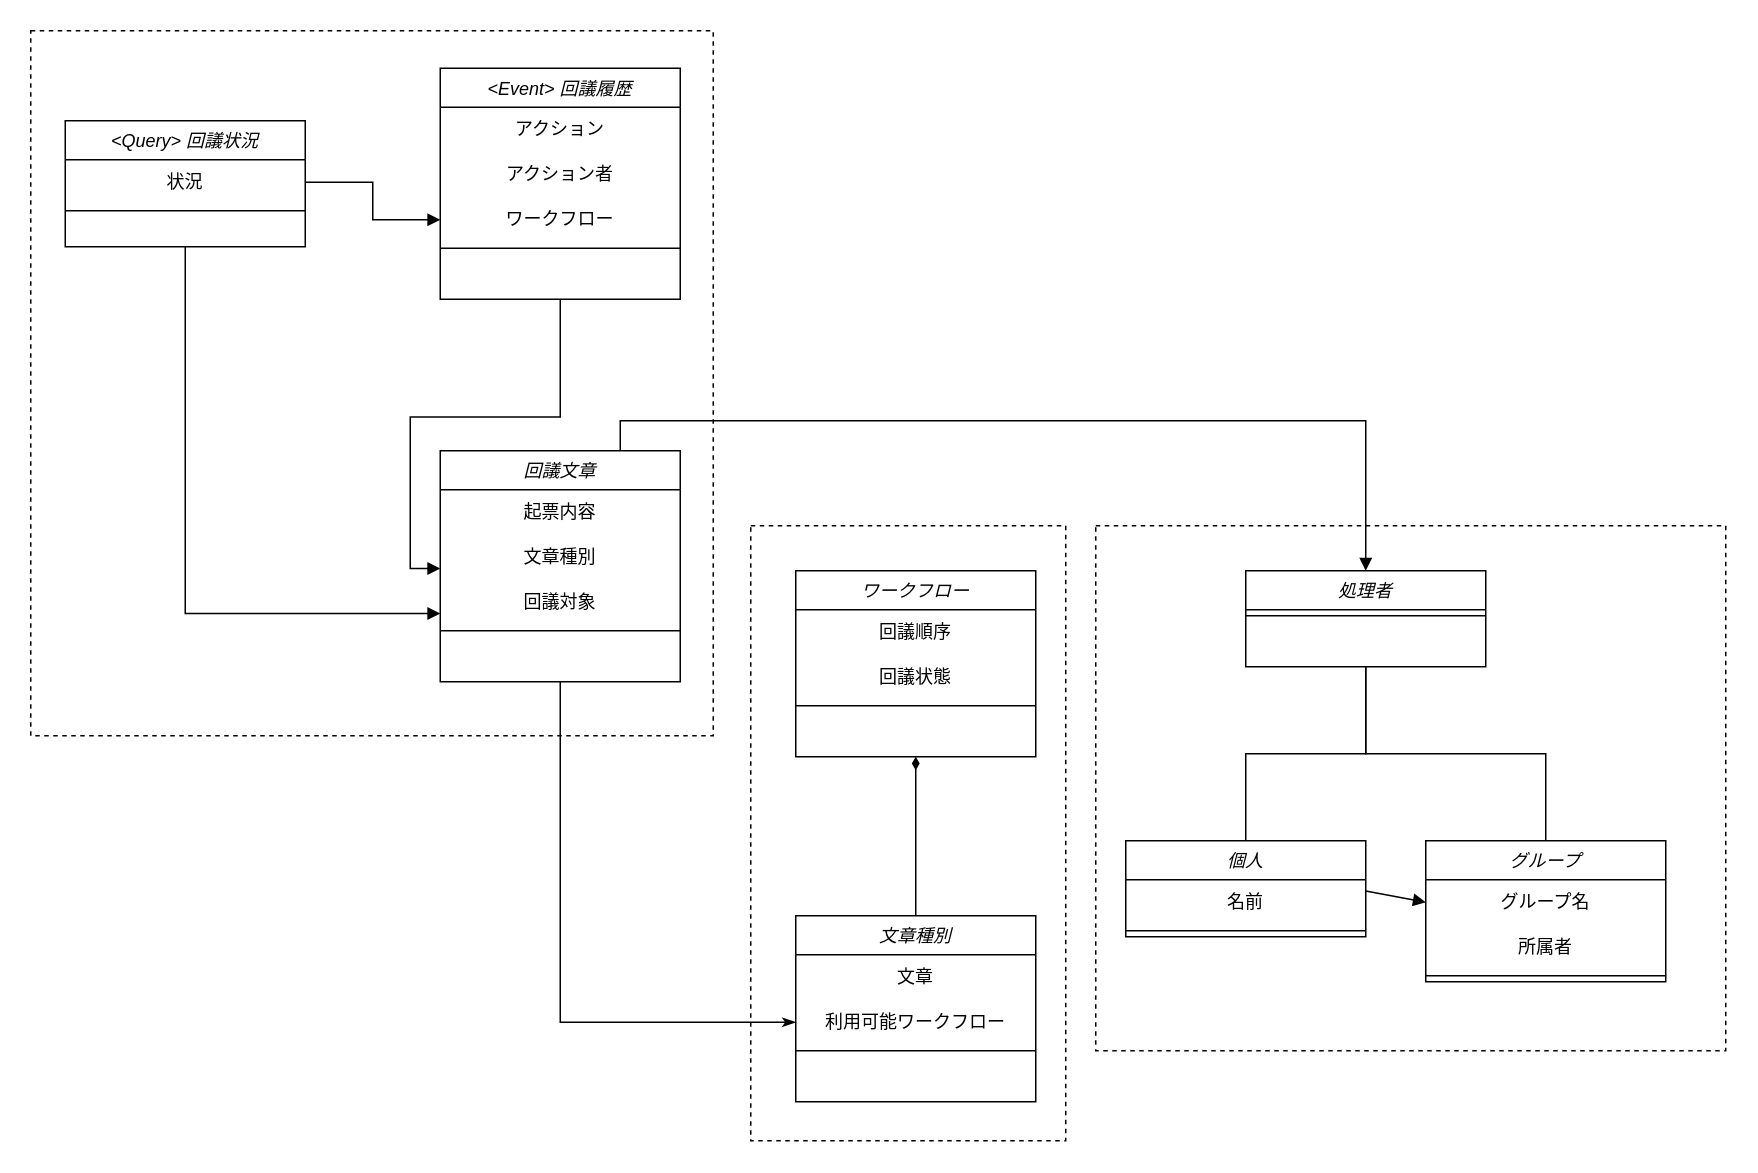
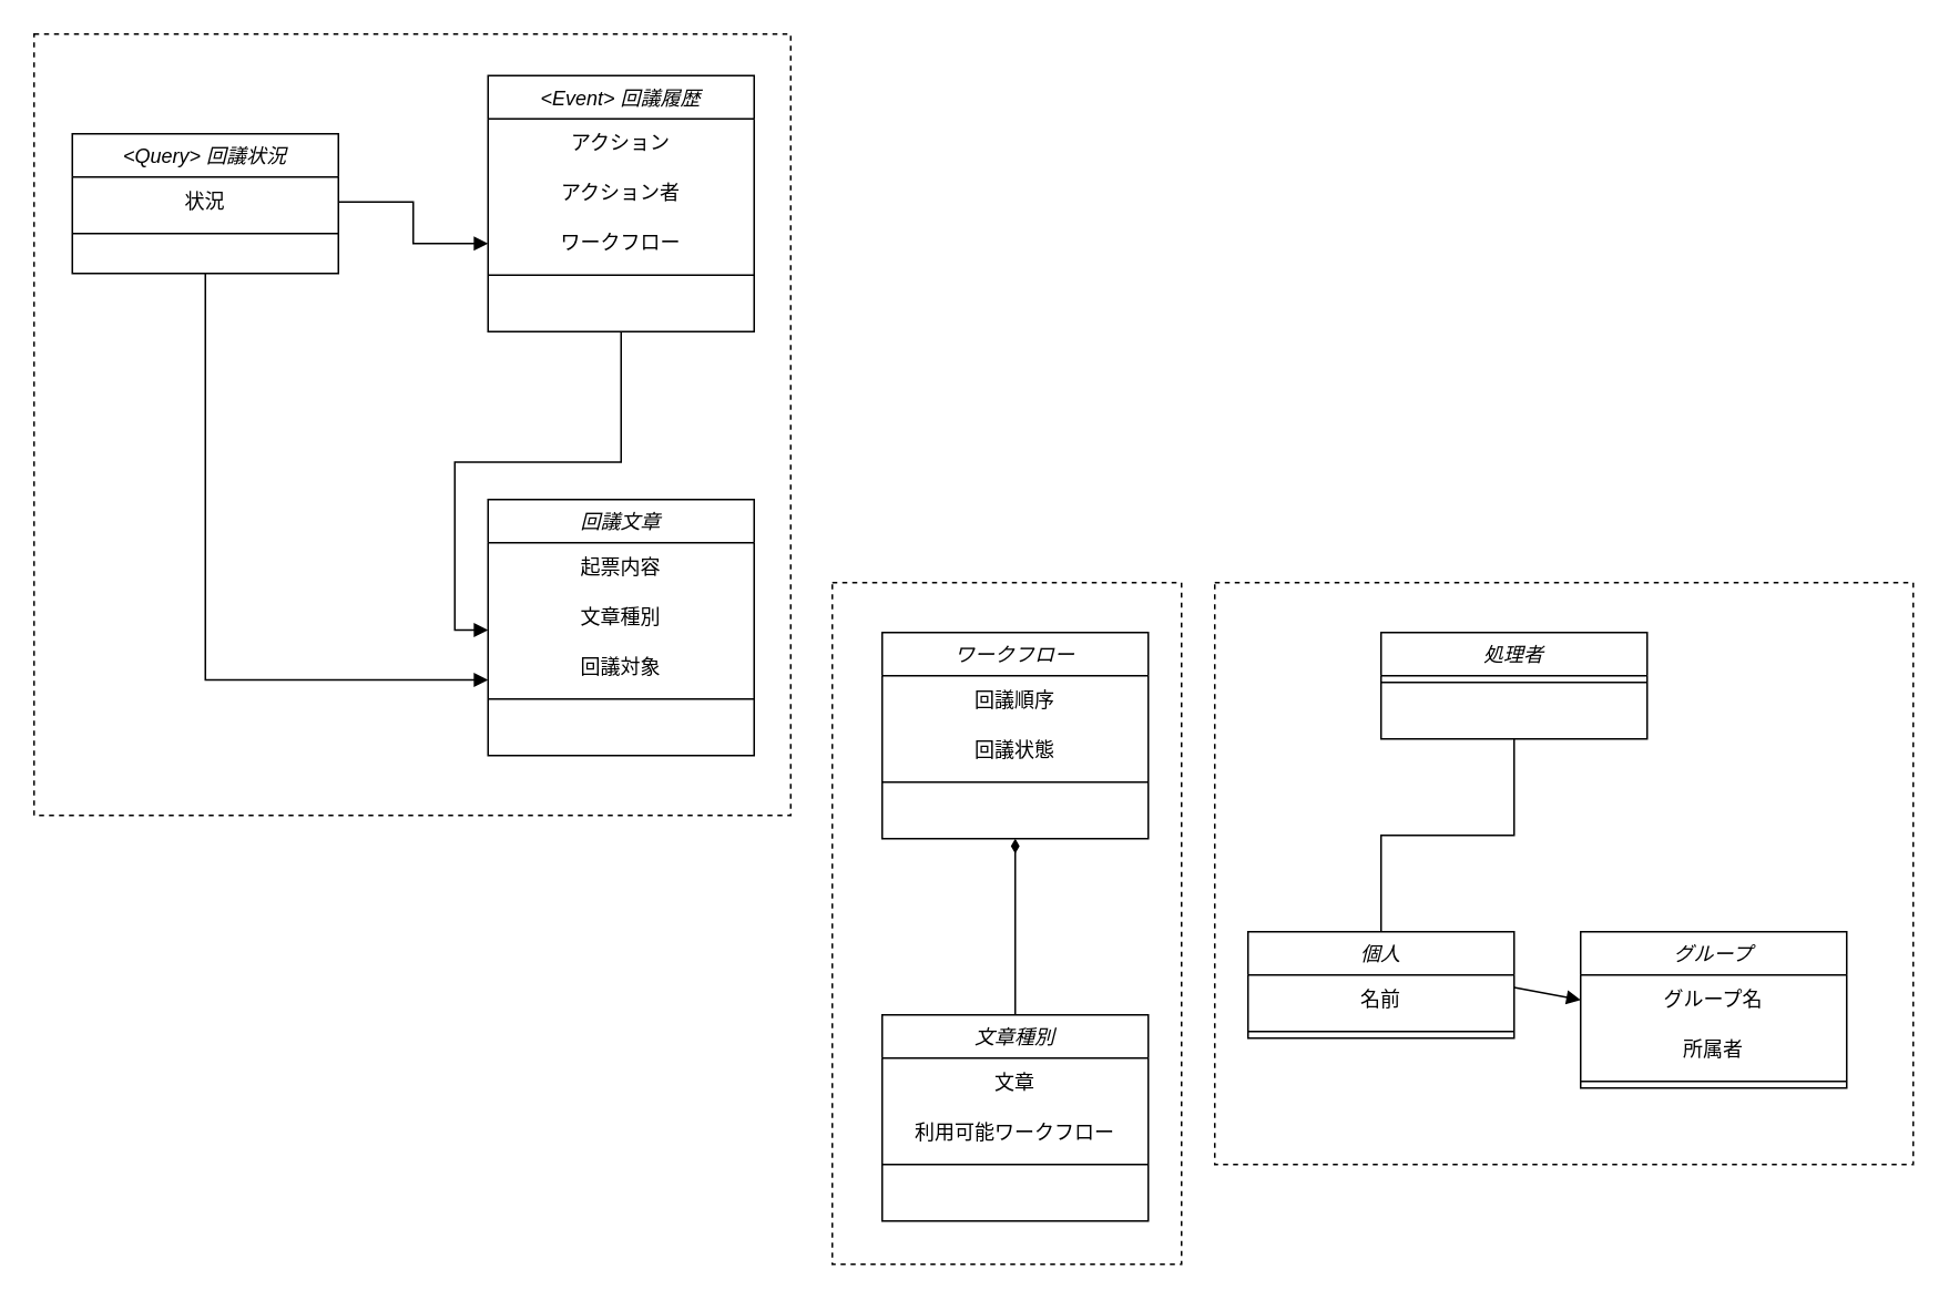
- <mxCell id="5" style="edgeStyle=orthogonalEdgeStyle;rounded=0;orthogonalLoop=1;jettySize=auto;html=1;exitX=0.75;exitY=0;exitDx=0;exitDy=0;entryX=0.5;entryY=0;entryDx=0;entryDy=0;startArrow=none;startFill=0;endArrow=block;endFill=1;" edge="1" parent="1" source="6" target="15"><mxGeometry relative="1" as="geometry" /></mxCell>
- <mxCell id="25" value="" style="edgeStyle=elbowEdgeStyle;elbow=vertical;endArrow=none;html=1;rounded=0;entryX=0.5;entryY=1;entryDx=0;entryDy=0;exitX=0.5;exitY=0;exitDx=0;exitDy=0;endFill=0;" parent="1" source="20" target="15" edge="1"><mxGeometry width="50" height="50" relative="1" as="geometry"><mxPoint x="980" y="546" as="sourcePoint" /><mxPoint x="1060" y="430" as="targetPoint" /></mxGeometry></mxCell>
- <mxCell id="26" style="edgeStyle=orthogonalEdgeStyle;rounded=0;orthogonalLoop=1;jettySize=auto;html=1;entryX=0;entryY=0.5;entryDx=0;entryDy=0;endArrow=classicThin;endFill=1;startArrow=none;startFill=0;exitX=0.5;exitY=1;exitDx=0;exitDy=0;" parent="1" source="6" target="31" edge="1"><mxGeometry relative="1" as="geometry"><mxPoint x="250" y="540" as="sourcePoint" /></mxGeometry></mxCell>
